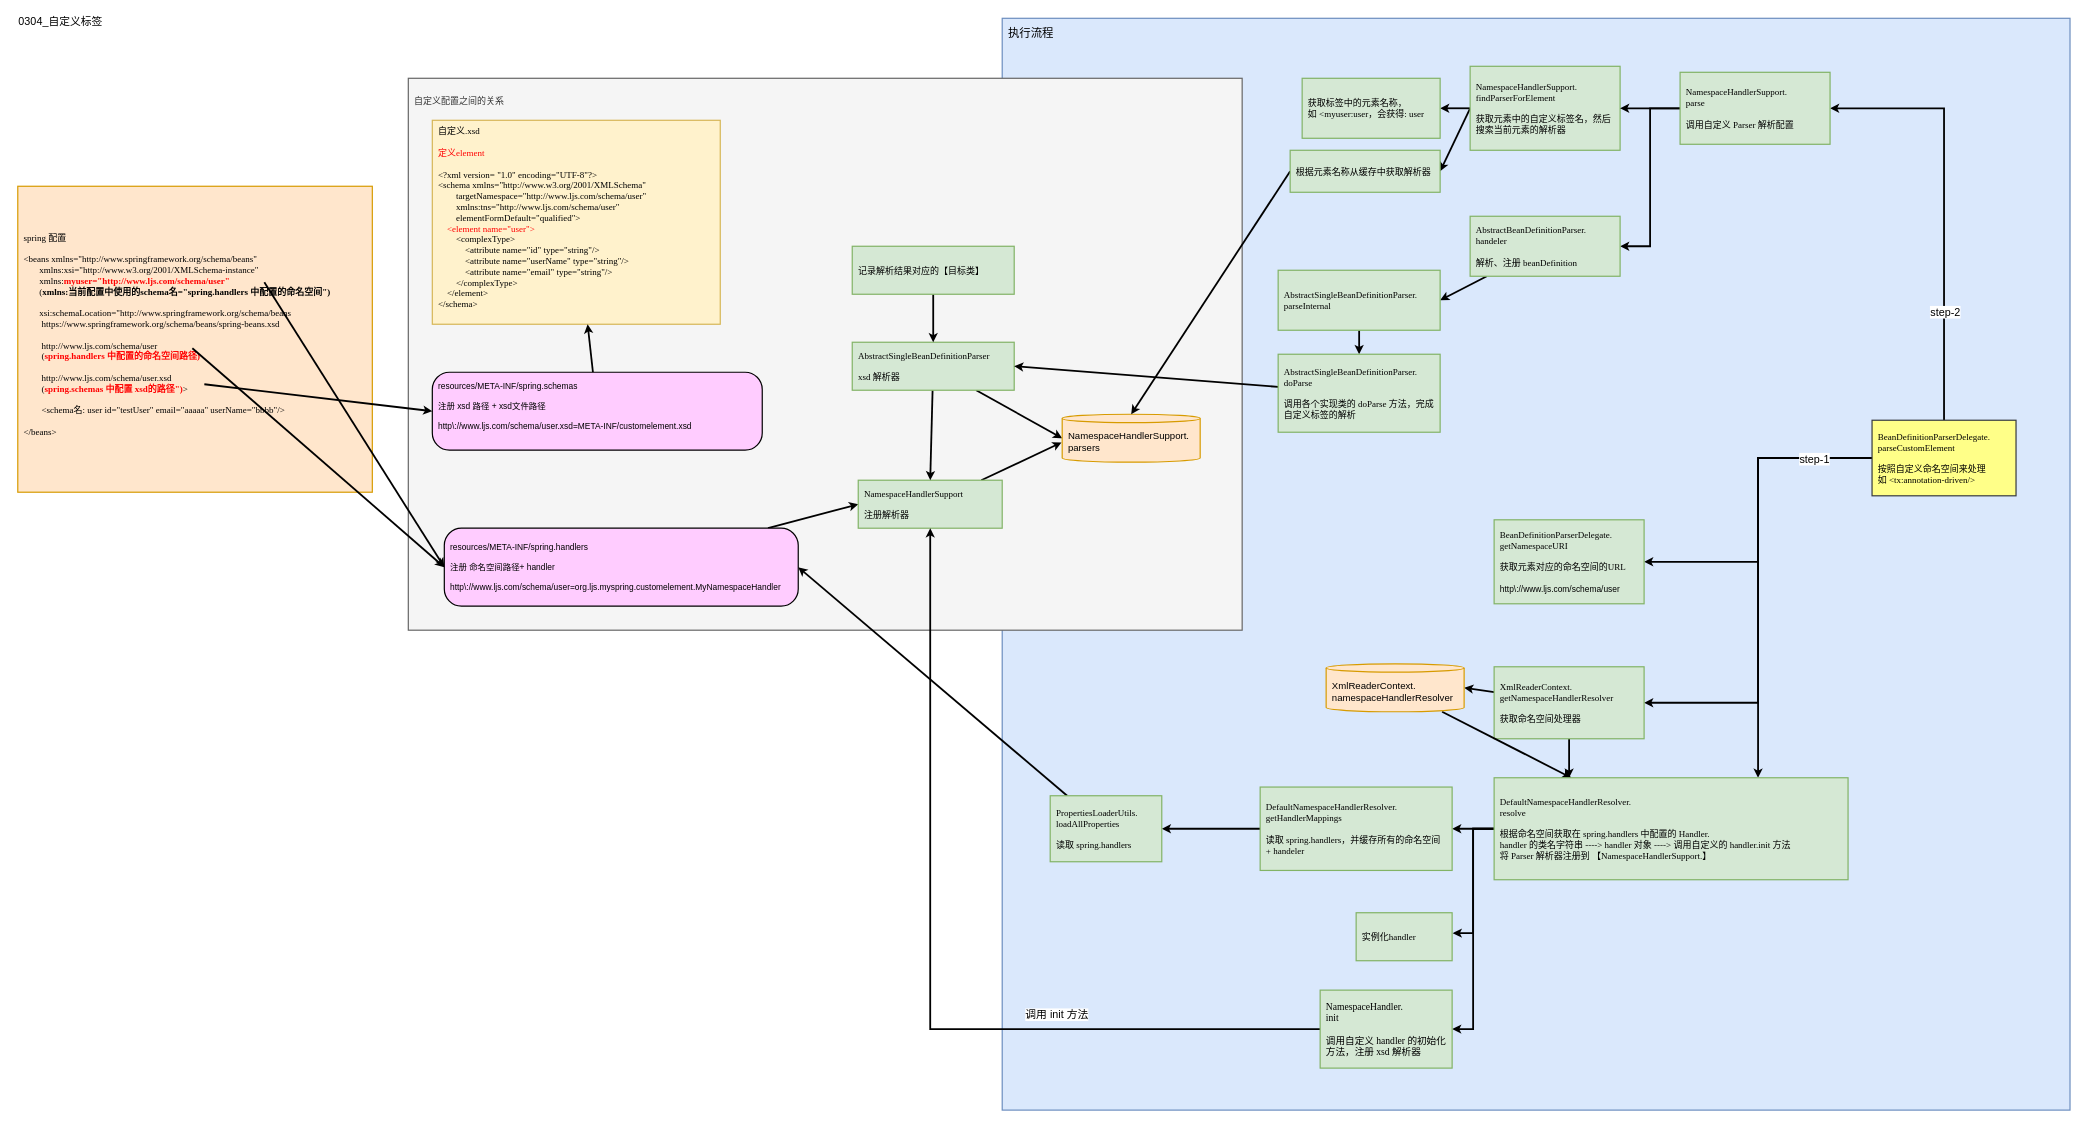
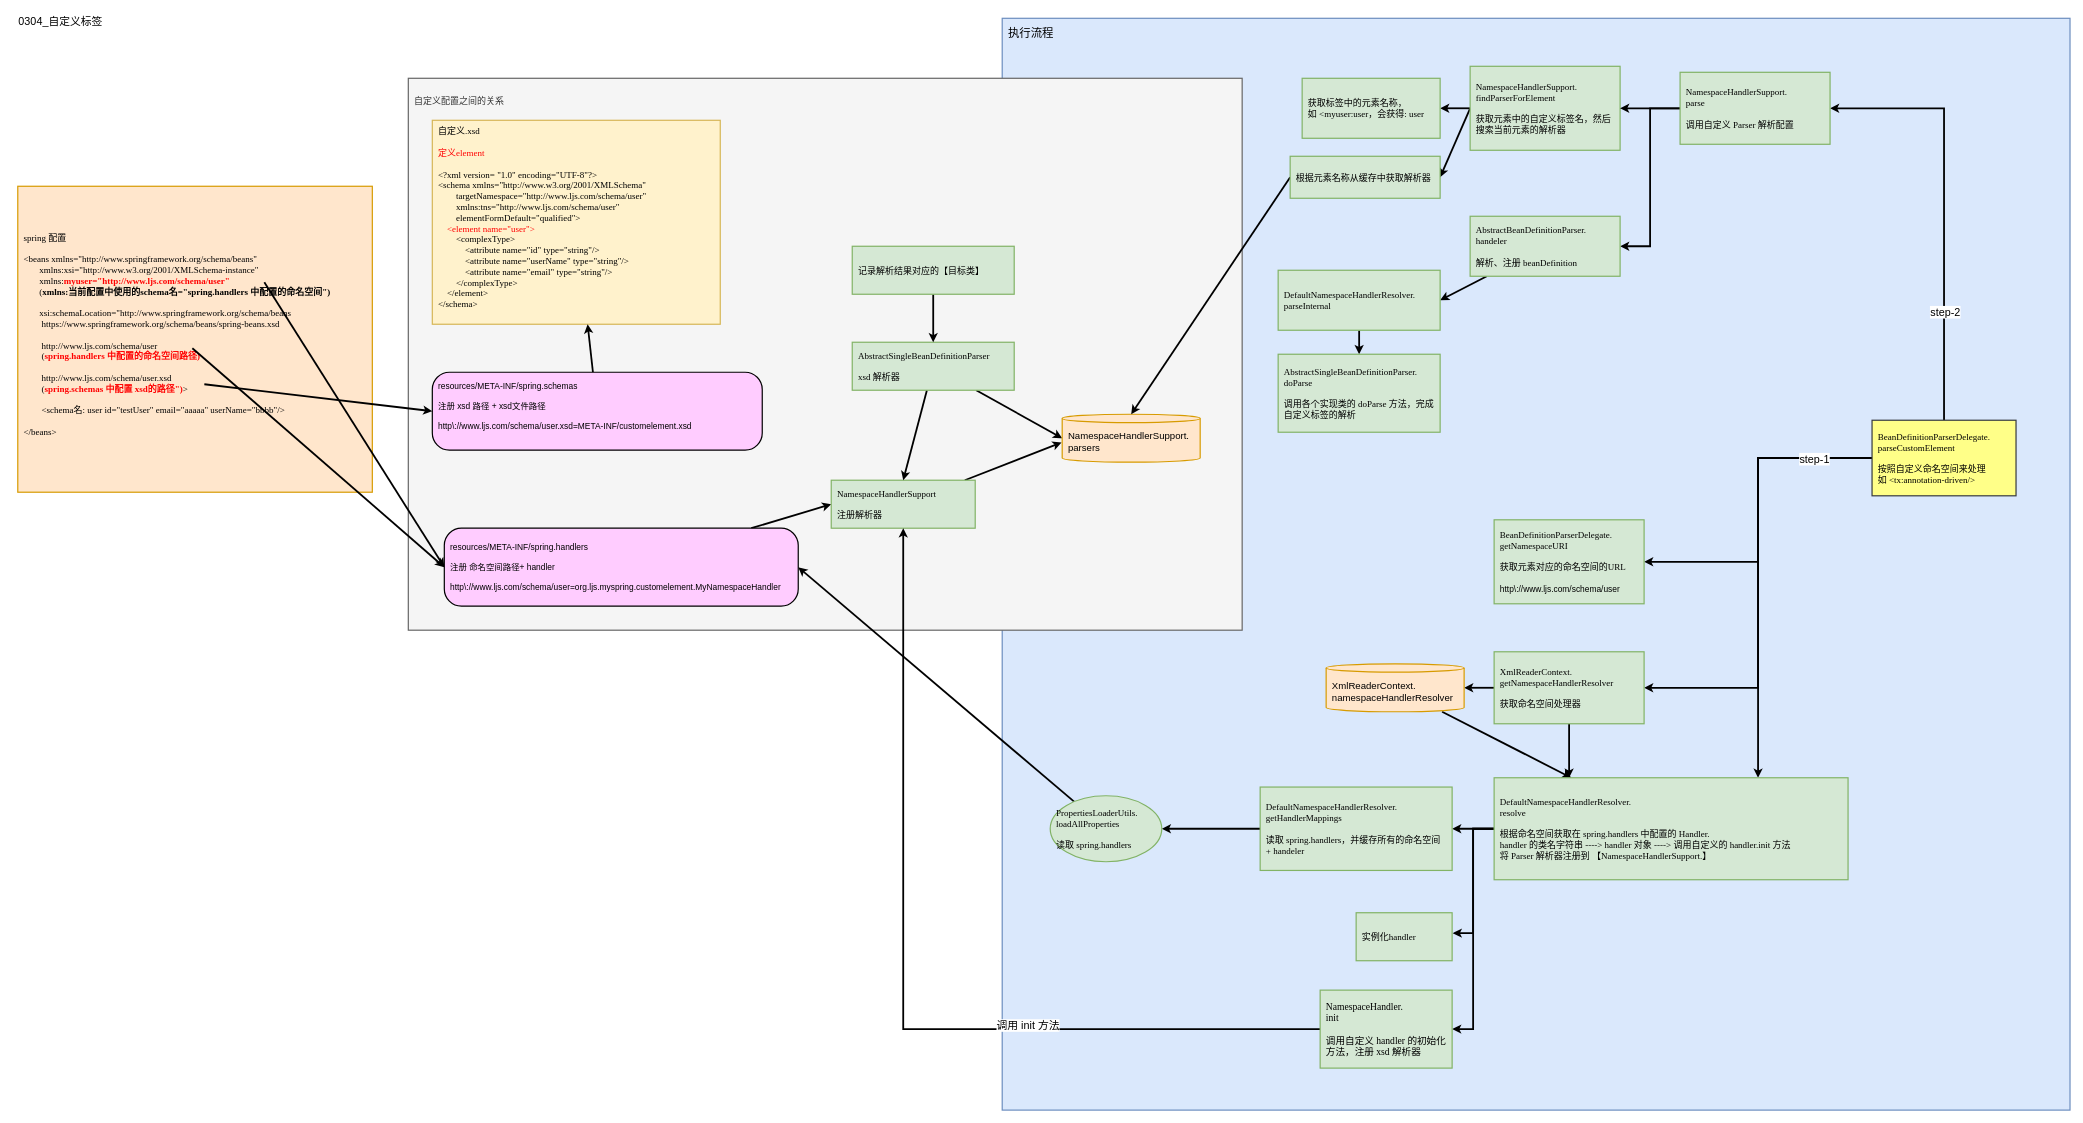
- <mxCell id="54" value="&lt;p style=&quot;color: rgb(255 , 255 , 255) ; text-indent: 0in ; line-height: normal ; margin: 0pt 0in ; word-break: normal ; font-size: 15px&quot;&gt;&lt;/p&gt;&lt;span style=&quot;text-indent: 0in ; font-size: 15px&quot;&gt;&lt;font face=&quot;dengxian&quot;&gt;根据元素名称从缓存中获取解析器&lt;br&gt;&lt;/font&gt;&lt;/span&gt;" style="rounded=0;whiteSpace=wrap;html=1;strokeWidth=2;align=left;fillColor=#d5e8d4;spacing=10;strokeColor=#82b366;" vertex="1" parent="1"><mxGeometry x="2150" y="250" width="250" height="70" as="geometry" /></mxCell>
+ <mxCell id="54" value="&lt;p style=&quot;color: rgb(255 , 255 , 255) ; text-indent: 0in ; line-height: normal ; margin: 0pt 0in ; word-break: normal ; font-size: 15px&quot;&gt;&lt;/p&gt;&lt;span style=&quot;text-indent: 0in ; font-size: 15px&quot;&gt;&lt;font face=&quot;dengxian&quot;&gt;根据元素名称从缓存中获取解析器&lt;br&gt;&lt;/font&gt;&lt;/span&gt;" style="rounded=0;whiteSpace=wrap;html=1;strokeWidth=2;align=left;fillColor=#d5e8d4;spacing=10;strokeColor=#82b366;" vertex="1" parent="1"><mxGeometry x="2150" y="260" width="250" height="70" as="geometry" /></mxCell>
- <mxCell id="59" value="&lt;p style=&quot;color: rgb(255 , 255 , 255) ; text-indent: 0in ; line-height: normal ; margin: 0pt 0in ; word-break: normal ; font-size: 15px&quot;&gt;&lt;/p&gt;&lt;span style=&quot;text-indent: 0in ; font-size: 15px&quot;&gt;&lt;font face=&quot;dengxian&quot;&gt;&lt;div&gt;AbstractSingleBeanDefinitionParser.&lt;/div&gt;&lt;div&gt;parseInternal&lt;/div&gt;&lt;/font&gt;&lt;/span&gt;" style="rounded=0;whiteSpace=wrap;html=1;strokeWidth=2;align=left;fillColor=#d5e8d4;spacing=10;strokeColor=#82b366;" vertex="1" parent="1"><mxGeometry x="2130" y="450" width="270" height="100" as="geometry" /></mxCell>
+ <mxCell id="59" value="&lt;p style=&quot;color: rgb(255 , 255 , 255) ; text-indent: 0in ; line-height: normal ; margin: 0pt 0in ; word-break: normal ; font-size: 15px&quot;&gt;&lt;/p&gt;&lt;span style=&quot;text-indent: 0in ; font-size: 15px&quot;&gt;&lt;font face=&quot;dengxian&quot;&gt;&lt;div&gt;DefaultNamespaceHandlerResolver.&lt;/div&gt;&lt;div&gt;parseInternal&lt;/div&gt;&lt;/font&gt;&lt;/span&gt;" style="rounded=0;whiteSpace=wrap;html=1;strokeWidth=2;align=left;fillColor=#d5e8d4;spacing=10;strokeColor=#82b366;" vertex="1" parent="1"><mxGeometry x="2130" y="450" width="270" height="100" as="geometry" /></mxCell>
- <mxCell id="60" style="edgeStyle=none;rounded=0;orthogonalLoop=1;jettySize=auto;html=1;entryX=1;entryY=0.5;entryDx=0;entryDy=0;fontSize=18;strokeWidth=3;" edge="1" parent="1" source="61" target="18"><mxGeometry relative="1" as="geometry" /></mxCell>
- <mxCell id="15" value="&lt;p style=&quot;color: rgb(255 , 255 , 255) ; text-indent: 0in ; line-height: normal ; margin: 0pt 0in ; word-break: normal ; font-size: 15px&quot;&gt;&lt;/p&gt;&lt;span style=&quot;text-indent: 0in ; font-size: 15px&quot;&gt;&lt;font face=&quot;dengxian&quot;&gt;&lt;div&gt;NamespaceHandlerSupport&lt;/div&gt;&lt;div&gt;&lt;br&gt;&lt;/div&gt;&lt;div&gt;注册解析器&lt;/div&gt;&lt;/font&gt;&lt;/span&gt;" style="rounded=0;whiteSpace=wrap;html=1;strokeWidth=2;align=left;fillColor=#d5e8d4;spacing=10;strokeColor=#82b366;" vertex="1" parent="1"><mxGeometry x="1430" y="800" width="240" height="80" as="geometry" /></mxCell>
+ <mxCell id="15" value="&lt;p style=&quot;color: rgb(255 , 255 , 255) ; text-indent: 0in ; line-height: normal ; margin: 0pt 0in ; word-break: normal ; font-size: 15px&quot;&gt;&lt;/p&gt;&lt;span style=&quot;text-indent: 0in ; font-size: 15px&quot;&gt;&lt;font face=&quot;dengxian&quot;&gt;&lt;div&gt;NamespaceHandlerSupport&lt;/div&gt;&lt;div&gt;&lt;br&gt;&lt;/div&gt;&lt;div&gt;注册解析器&lt;/div&gt;&lt;/font&gt;&lt;/span&gt;" style="rounded=0;whiteSpace=wrap;html=1;strokeWidth=2;align=left;fillColor=#d5e8d4;spacing=10;strokeColor=#82b366;" vertex="1" parent="1"><mxGeometry x="1385" y="800" width="240" height="80" as="geometry" /></mxCell>
- <mxCell id="32" value="&lt;p style=&quot;color: rgb(255 , 255 , 255) ; text-indent: 0in ; line-height: normal ; margin: 0pt 0in ; word-break: normal ; font-size: 15px&quot;&gt;&lt;/p&gt;&lt;span style=&quot;text-indent: 0in&quot;&gt;&lt;font face=&quot;dengxian&quot;&gt;&lt;div&gt;&lt;div&gt;&lt;span style=&quot;font-size: 15px&quot;&gt;XmlReaderContext.&lt;/span&gt;&lt;/div&gt;&lt;div&gt;&lt;span style=&quot;font-size: 15px&quot;&gt;getNamespaceHandlerResolver&lt;/span&gt;&lt;/div&gt;&lt;div&gt;&lt;span style=&quot;font-size: 15px&quot;&gt;&lt;br&gt;&lt;/span&gt;&lt;/div&gt;&lt;div&gt;&lt;span style=&quot;font-size: 15px&quot;&gt;获取命名空间处理器&lt;/span&gt;&lt;/div&gt;&lt;/div&gt;&lt;/font&gt;&lt;/span&gt;" style="rounded=0;whiteSpace=wrap;html=1;strokeWidth=2;align=left;fillColor=#d5e8d4;spacing=10;strokeColor=#82b366;" vertex="1" parent="1"><mxGeometry x="2490" y="1111" width="250" height="120" as="geometry" /></mxCell>
+ <mxCell id="32" value="&lt;p style=&quot;color: rgb(255 , 255 , 255) ; text-indent: 0in ; line-height: normal ; margin: 0pt 0in ; word-break: normal ; font-size: 15px&quot;&gt;&lt;/p&gt;&lt;span style=&quot;text-indent: 0in&quot;&gt;&lt;font face=&quot;dengxian&quot;&gt;&lt;div&gt;&lt;div&gt;&lt;span style=&quot;font-size: 15px&quot;&gt;XmlReaderContext.&lt;/span&gt;&lt;/div&gt;&lt;div&gt;&lt;span style=&quot;font-size: 15px&quot;&gt;getNamespaceHandlerResolver&lt;/span&gt;&lt;/div&gt;&lt;div&gt;&lt;span style=&quot;font-size: 15px&quot;&gt;&lt;br&gt;&lt;/span&gt;&lt;/div&gt;&lt;div&gt;&lt;span style=&quot;font-size: 15px&quot;&gt;获取命名空间处理器&lt;/span&gt;&lt;/div&gt;&lt;/div&gt;&lt;/font&gt;&lt;/span&gt;" style="rounded=0;whiteSpace=wrap;html=1;strokeWidth=2;align=left;fillColor=#d5e8d4;spacing=10;strokeColor=#82b366;" vertex="1" parent="1"><mxGeometry x="2490" y="1086" width="250" height="120" as="geometry" /></mxCell>
- <mxCell id="46" value="&lt;p style=&quot;color: rgb(255 , 255 , 255) ; text-indent: 0in ; line-height: normal ; margin: 0pt 0in ; word-break: normal ; font-size: 15px&quot;&gt;&lt;/p&gt;&lt;span style=&quot;text-indent: 0in ; font-size: 15px&quot;&gt;&lt;font face=&quot;dengxian&quot;&gt;&lt;div&gt;PropertiesLoaderUtils.&lt;/div&gt;&lt;div&gt;loadAllProperties&lt;/div&gt;&lt;div&gt;&lt;br&gt;&lt;/div&gt;&lt;div&gt;读取 spring.handlers&lt;/div&gt;&lt;/font&gt;&lt;/span&gt;" style="rounded=0;whiteSpace=wrap;html=1;strokeWidth=2;align=left;fillColor=#d5e8d4;spacing=10;strokeColor=#82b366;" vertex="1" parent="1"><mxGeometry x="1750" y="1326" width="186" height="110" as="geometry" /></mxCell>
+ <mxCell id="46" value="&lt;p style=&quot;color: rgb(255 , 255 , 255) ; text-indent: 0in ; line-height: normal ; margin: 0pt 0in ; word-break: normal ; font-size: 15px&quot;&gt;&lt;/p&gt;&lt;span style=&quot;text-indent: 0in ; font-size: 15px&quot;&gt;&lt;font face=&quot;dengxian&quot;&gt;&lt;div&gt;PropertiesLoaderUtils.&lt;/div&gt;&lt;div&gt;loadAllProperties&lt;/div&gt;&lt;div&gt;&lt;br&gt;&lt;/div&gt;&lt;div&gt;读取 spring.handlers&lt;/div&gt;&lt;/font&gt;&lt;/span&gt;" style="ellipse;whiteSpace=wrap;html=1;strokeWidth=2;align=left;fillColor=#d5e8d4;spacing=10;strokeColor=#82b366;" vertex="1" parent="1"><mxGeometry x="1750" y="1326" width="186" height="110" as="geometry" /></mxCell>
